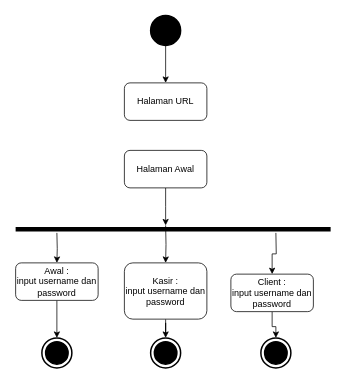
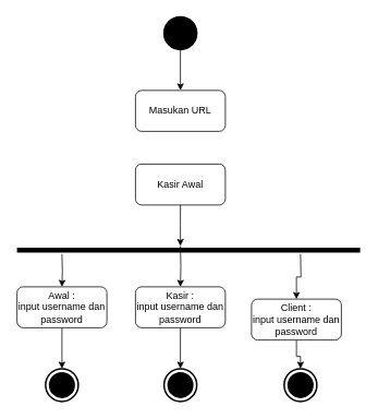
- <mxCell id="4" value="Halaman URL" style="shape=rect;html=1;rounded=1;whiteSpace=wrap;align=center;" vertex="1" parent="1"><mxGeometry x="165" y="110" width="110" height="50" as="geometry" /></mxCell>
+ <mxCell id="4" value="Masukan URL" style="shape=rect;html=1;rounded=1;whiteSpace=wrap;align=center;" vertex="1" parent="1"><mxGeometry x="165" y="110" width="110" height="50" as="geometry" /></mxCell>
- <mxCell id="6" value="Halaman Awal" style="shape=rect;html=1;rounded=1;whiteSpace=wrap;align=center;" vertex="1" parent="1"><mxGeometry x="165" y="200" width="110" height="50" as="geometry" /></mxCell>
+ <mxCell id="6" value="Kasir Awal" style="shape=rect;html=1;rounded=1;whiteSpace=wrap;align=center;" vertex="1" parent="1"><mxGeometry x="165" y="200" width="110" height="50" as="geometry" /></mxCell>
- <mxCell id="11" value="&lt;div&gt;Kasir : &lt;br&gt;&lt;/div&gt;&lt;div&gt;input username dan password&lt;br&gt;&lt;/div&gt;" style="shape=rect;html=1;rounded=1;whiteSpace=wrap;align=center;" vertex="1" parent="1"><mxGeometry x="165" y="350" width="110" height="75" as="geometry" /></mxCell>
+ <mxCell id="11" value="&lt;div&gt;Kasir : &lt;br&gt;&lt;/div&gt;&lt;div&gt;input username dan password&lt;br&gt;&lt;/div&gt;" style="shape=rect;html=1;rounded=1;whiteSpace=wrap;align=center;" vertex="1" parent="1"><mxGeometry x="165" y="350" width="110" height="50" as="geometry" /></mxCell>
